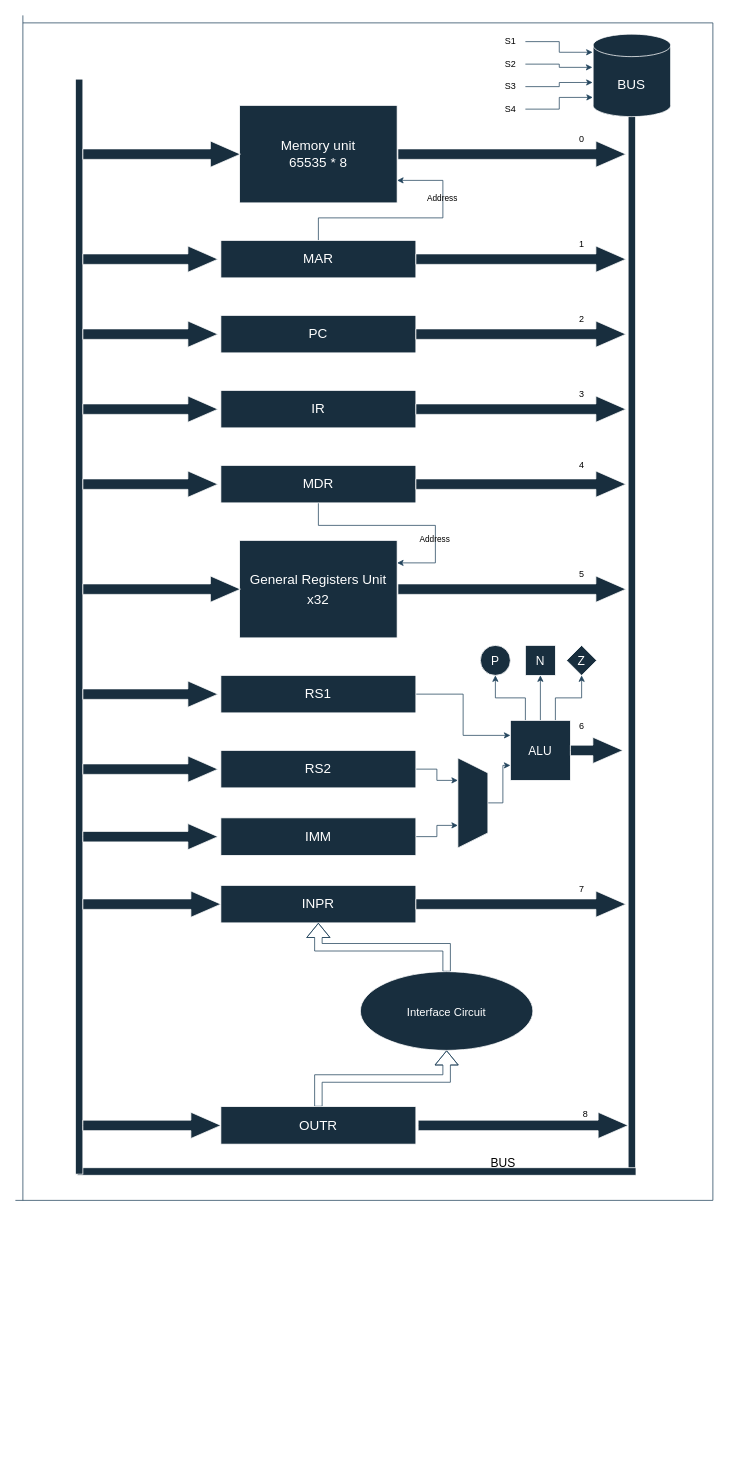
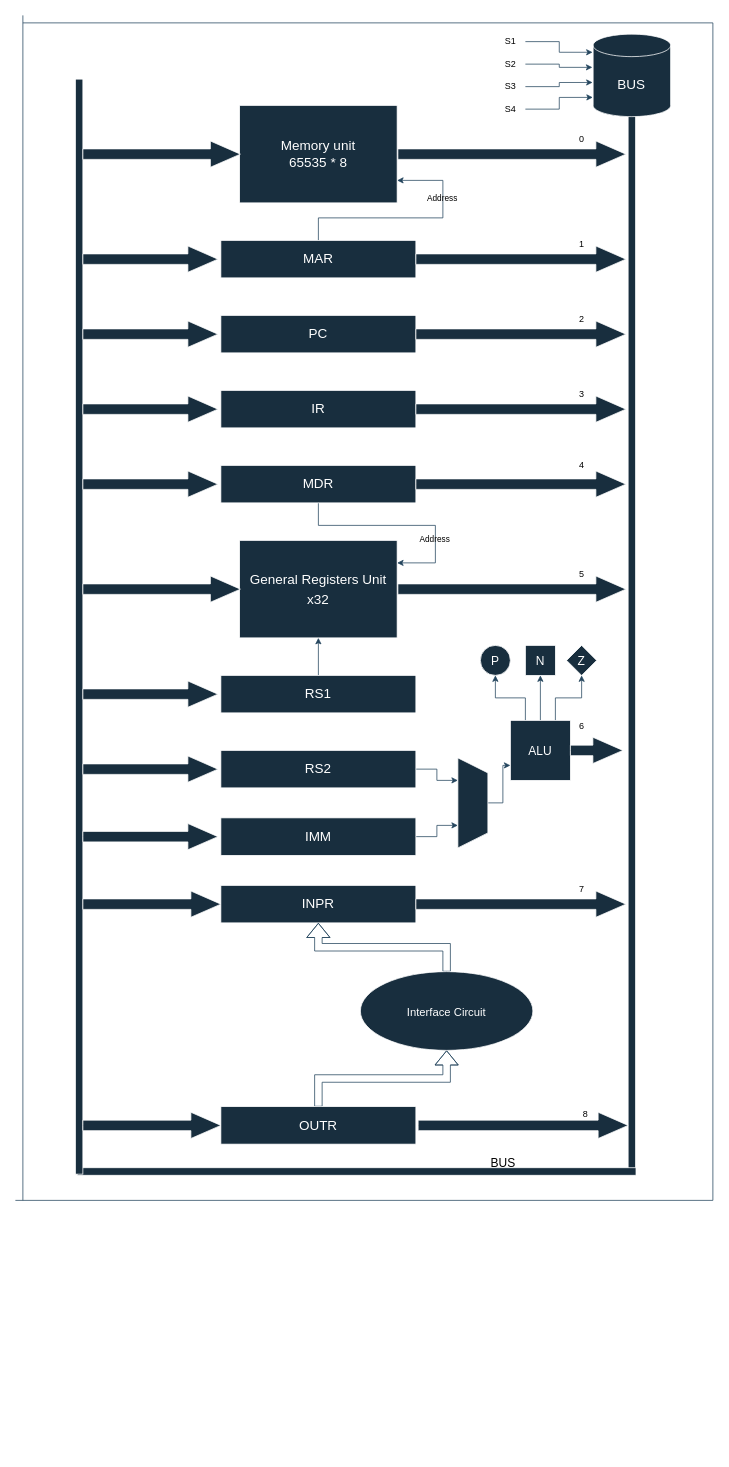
- <mxCell id="12" style="edgeStyle=orthogonalEdgeStyle;rounded=0;orthogonalLoop=1;jettySize=auto;html=1;entryX=0;entryY=0.25;entryDx=0;entryDy=0;labelBackgroundColor=none;fontColor=default;strokeColor=#23445D;" parent="1" source="13" target="21" edge="1"><mxGeometry relative="1" as="geometry" /></mxCell>
+ <mxCell id="12" style="edgeStyle=orthogonalEdgeStyle;rounded=0;orthogonalLoop=1;jettySize=auto;html=1;labelBackgroundColor=none;fontColor=default;strokeColor=#23445D;" parent="1" source="13" target="11" edge="1"><mxGeometry relative="1" as="geometry" /></mxCell>
